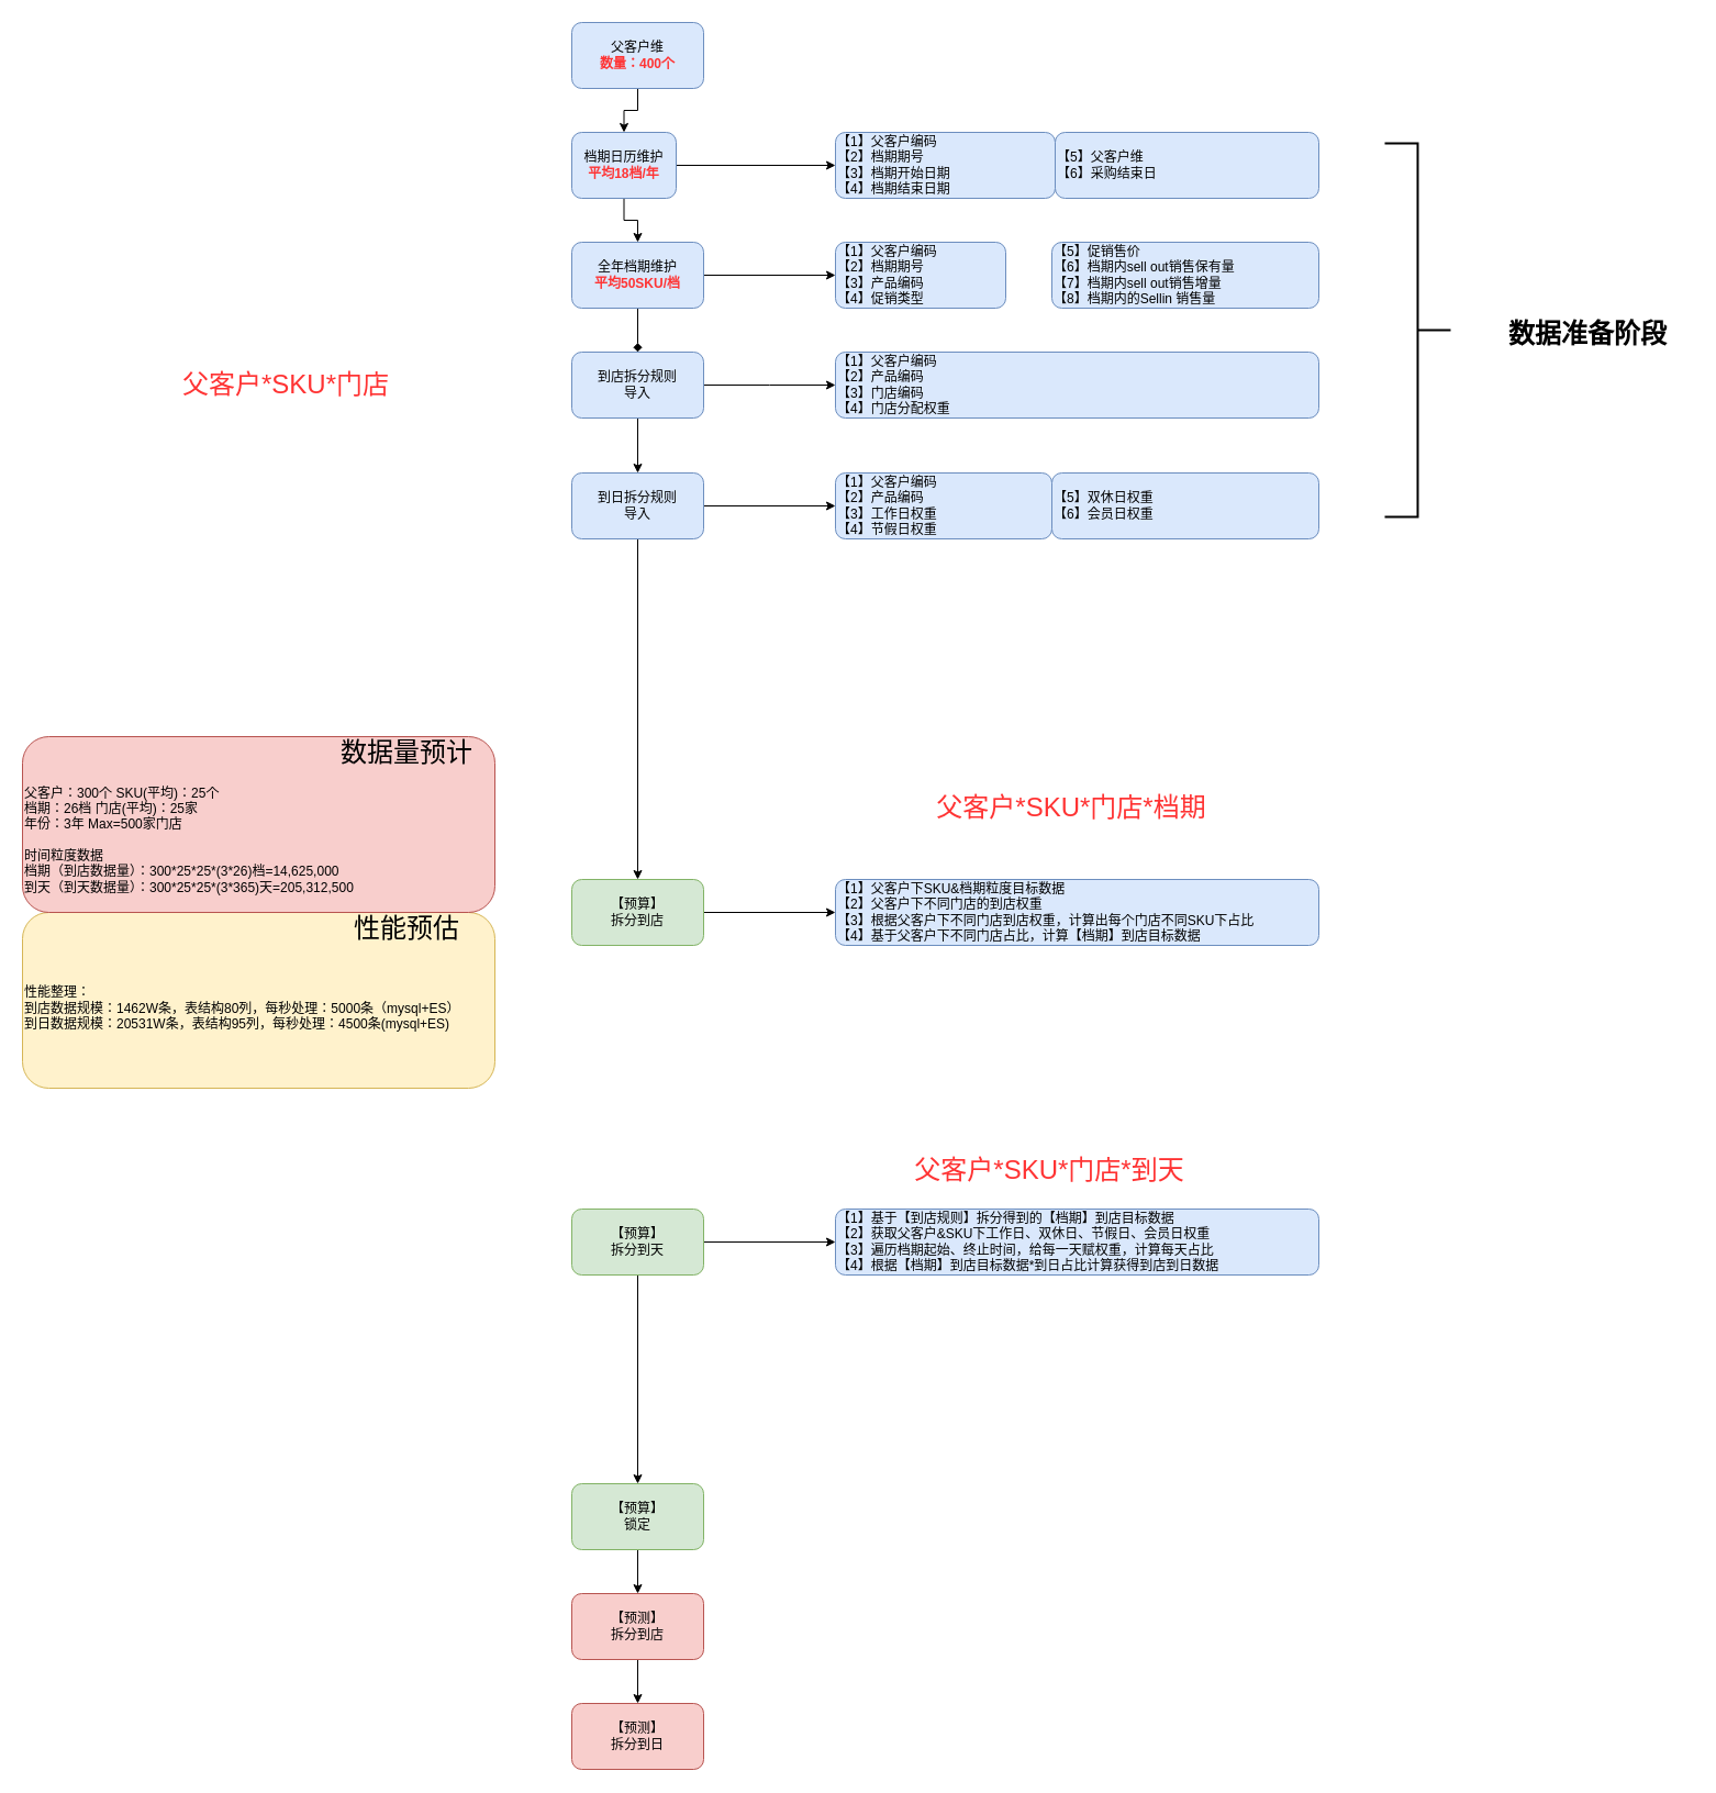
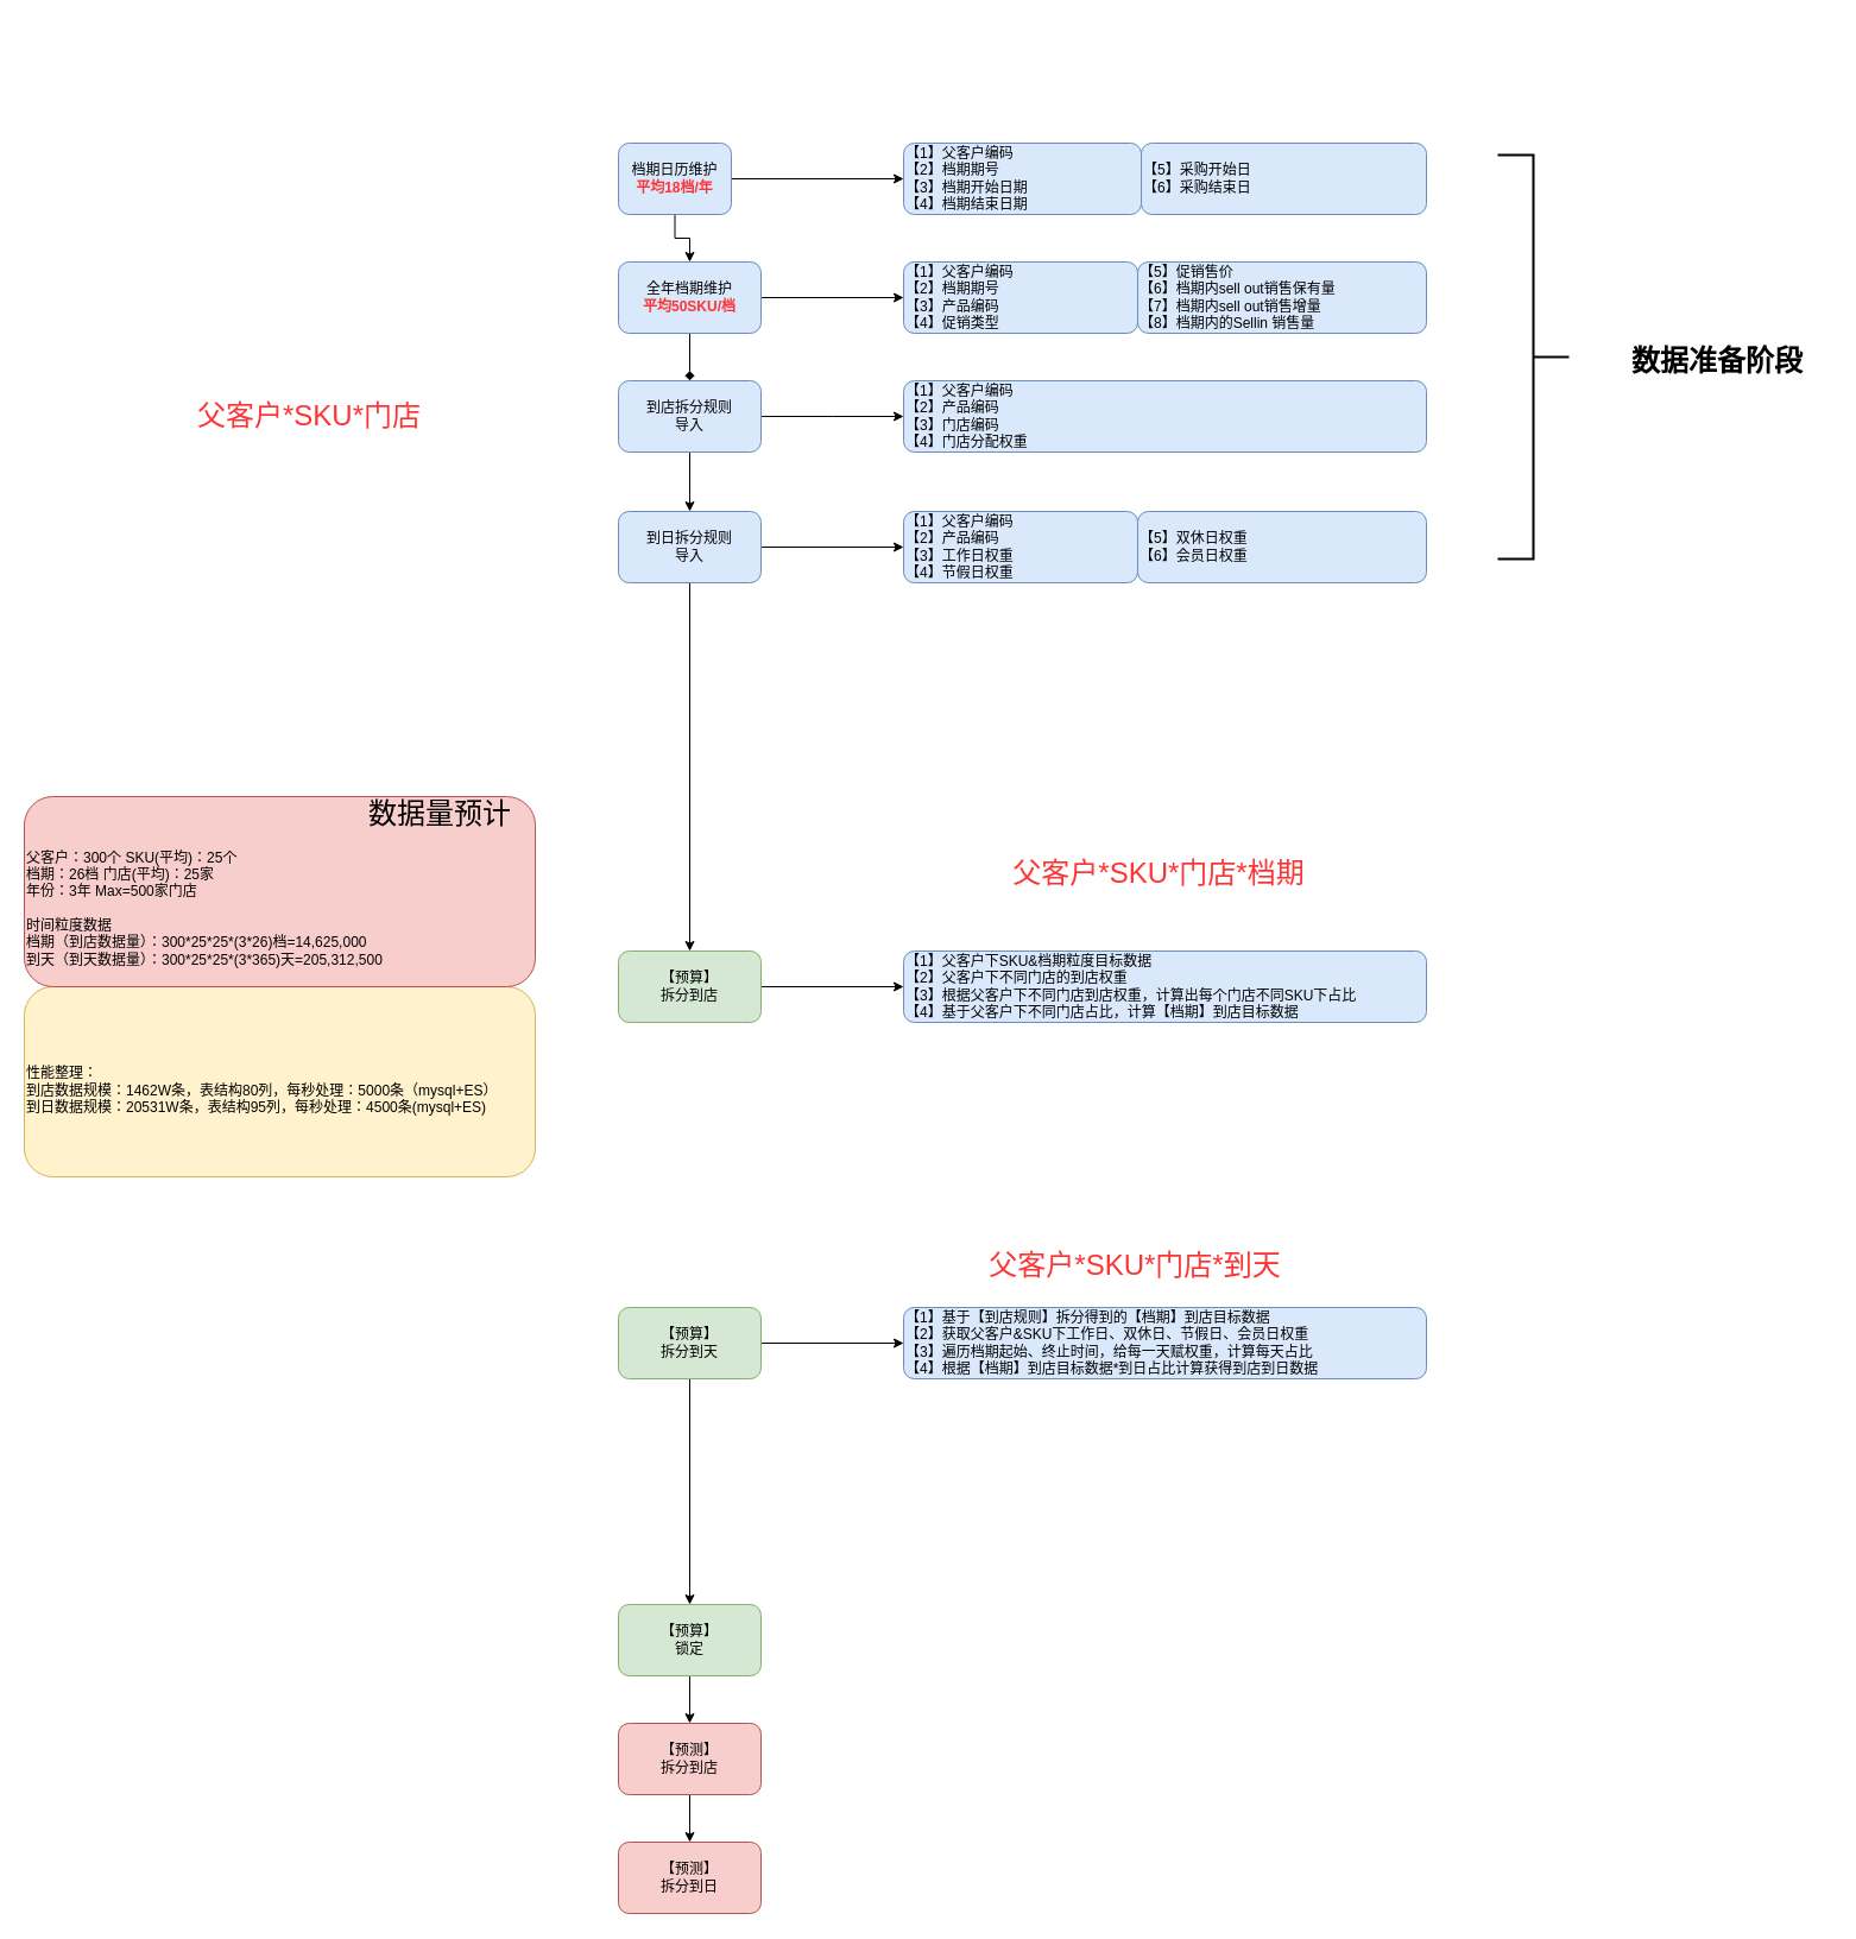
- <mxCell id="40" value="父客户维&lt;br&gt;&lt;b&gt;&lt;font color=&quot;#ff3333&quot;&gt;数量：400个&lt;/font&gt;&lt;/b&gt;" style="rounded=1;whiteSpace=wrap;html=1;fillColor=#dae8fc;strokeColor=#6c8ebf;" vertex="1" parent="1"><mxGeometry x="520" width="120" height="60" as="geometry" y="20" /></mxCell>
- <mxCell id="39" style="edgeStyle=orthogonalEdgeStyle;rounded=0;orthogonalLoop=1;jettySize=auto;html=1;exitX=0.5;exitY=1;exitDx=0;exitDy=0;entryX=0.5;entryY=0;entryDx=0;entryDy=0;fontSize=24;fontColor=#FF3333;" edge="1" parent="1" source="40" target="4"><mxGeometry relative="1" as="geometry" /></mxCell>
- <mxCell id="29" value="【5】父客户维&lt;br&gt;【6】采购结束日" style="rounded=1;whiteSpace=wrap;html=1;align=left;fillColor=#dae8fc;strokeColor=#6c8ebf;" vertex="1" parent="1"><mxGeometry x="960" y="120" width="240" height="60" as="geometry" /></mxCell>
+ <mxCell id="29" value="【5】采购开始日&lt;br&gt;【6】采购结束日" style="rounded=1;whiteSpace=wrap;html=1;align=left;fillColor=#dae8fc;strokeColor=#6c8ebf;" vertex="1" parent="1"><mxGeometry x="960" y="120" width="240" height="60" as="geometry" /></mxCell>
- <mxCell id="30" value="【1】父客户编码&lt;br&gt;【2】档期期号&lt;br&gt;【3】产品编码&lt;br&gt;【4】促销类型" style="rounded=1;whiteSpace=wrap;html=1;align=left;fillColor=#dae8fc;strokeColor=#6c8ebf;" vertex="1" parent="1"><mxGeometry x="760" y="220" width="155" height="60" as="geometry" /></mxCell>
+ <mxCell id="30" value="【1】父客户编码&lt;br&gt;【2】档期期号&lt;br&gt;【3】产品编码&lt;br&gt;【4】促销类型" style="rounded=1;whiteSpace=wrap;html=1;align=left;fillColor=#dae8fc;strokeColor=#6c8ebf;" vertex="1" parent="1"><mxGeometry x="760" y="220" width="197" height="60" as="geometry" /></mxCell>
- <mxCell id="38" value="性能预估" style="text;html=1;strokeColor=none;fillColor=none;align=center;verticalAlign=middle;whiteSpace=wrap;rounded=0;fontSize=24;" vertex="1" parent="1"><mxGeometry x="290" y="830" width="160" height="30" as="geometry" /></mxCell>
